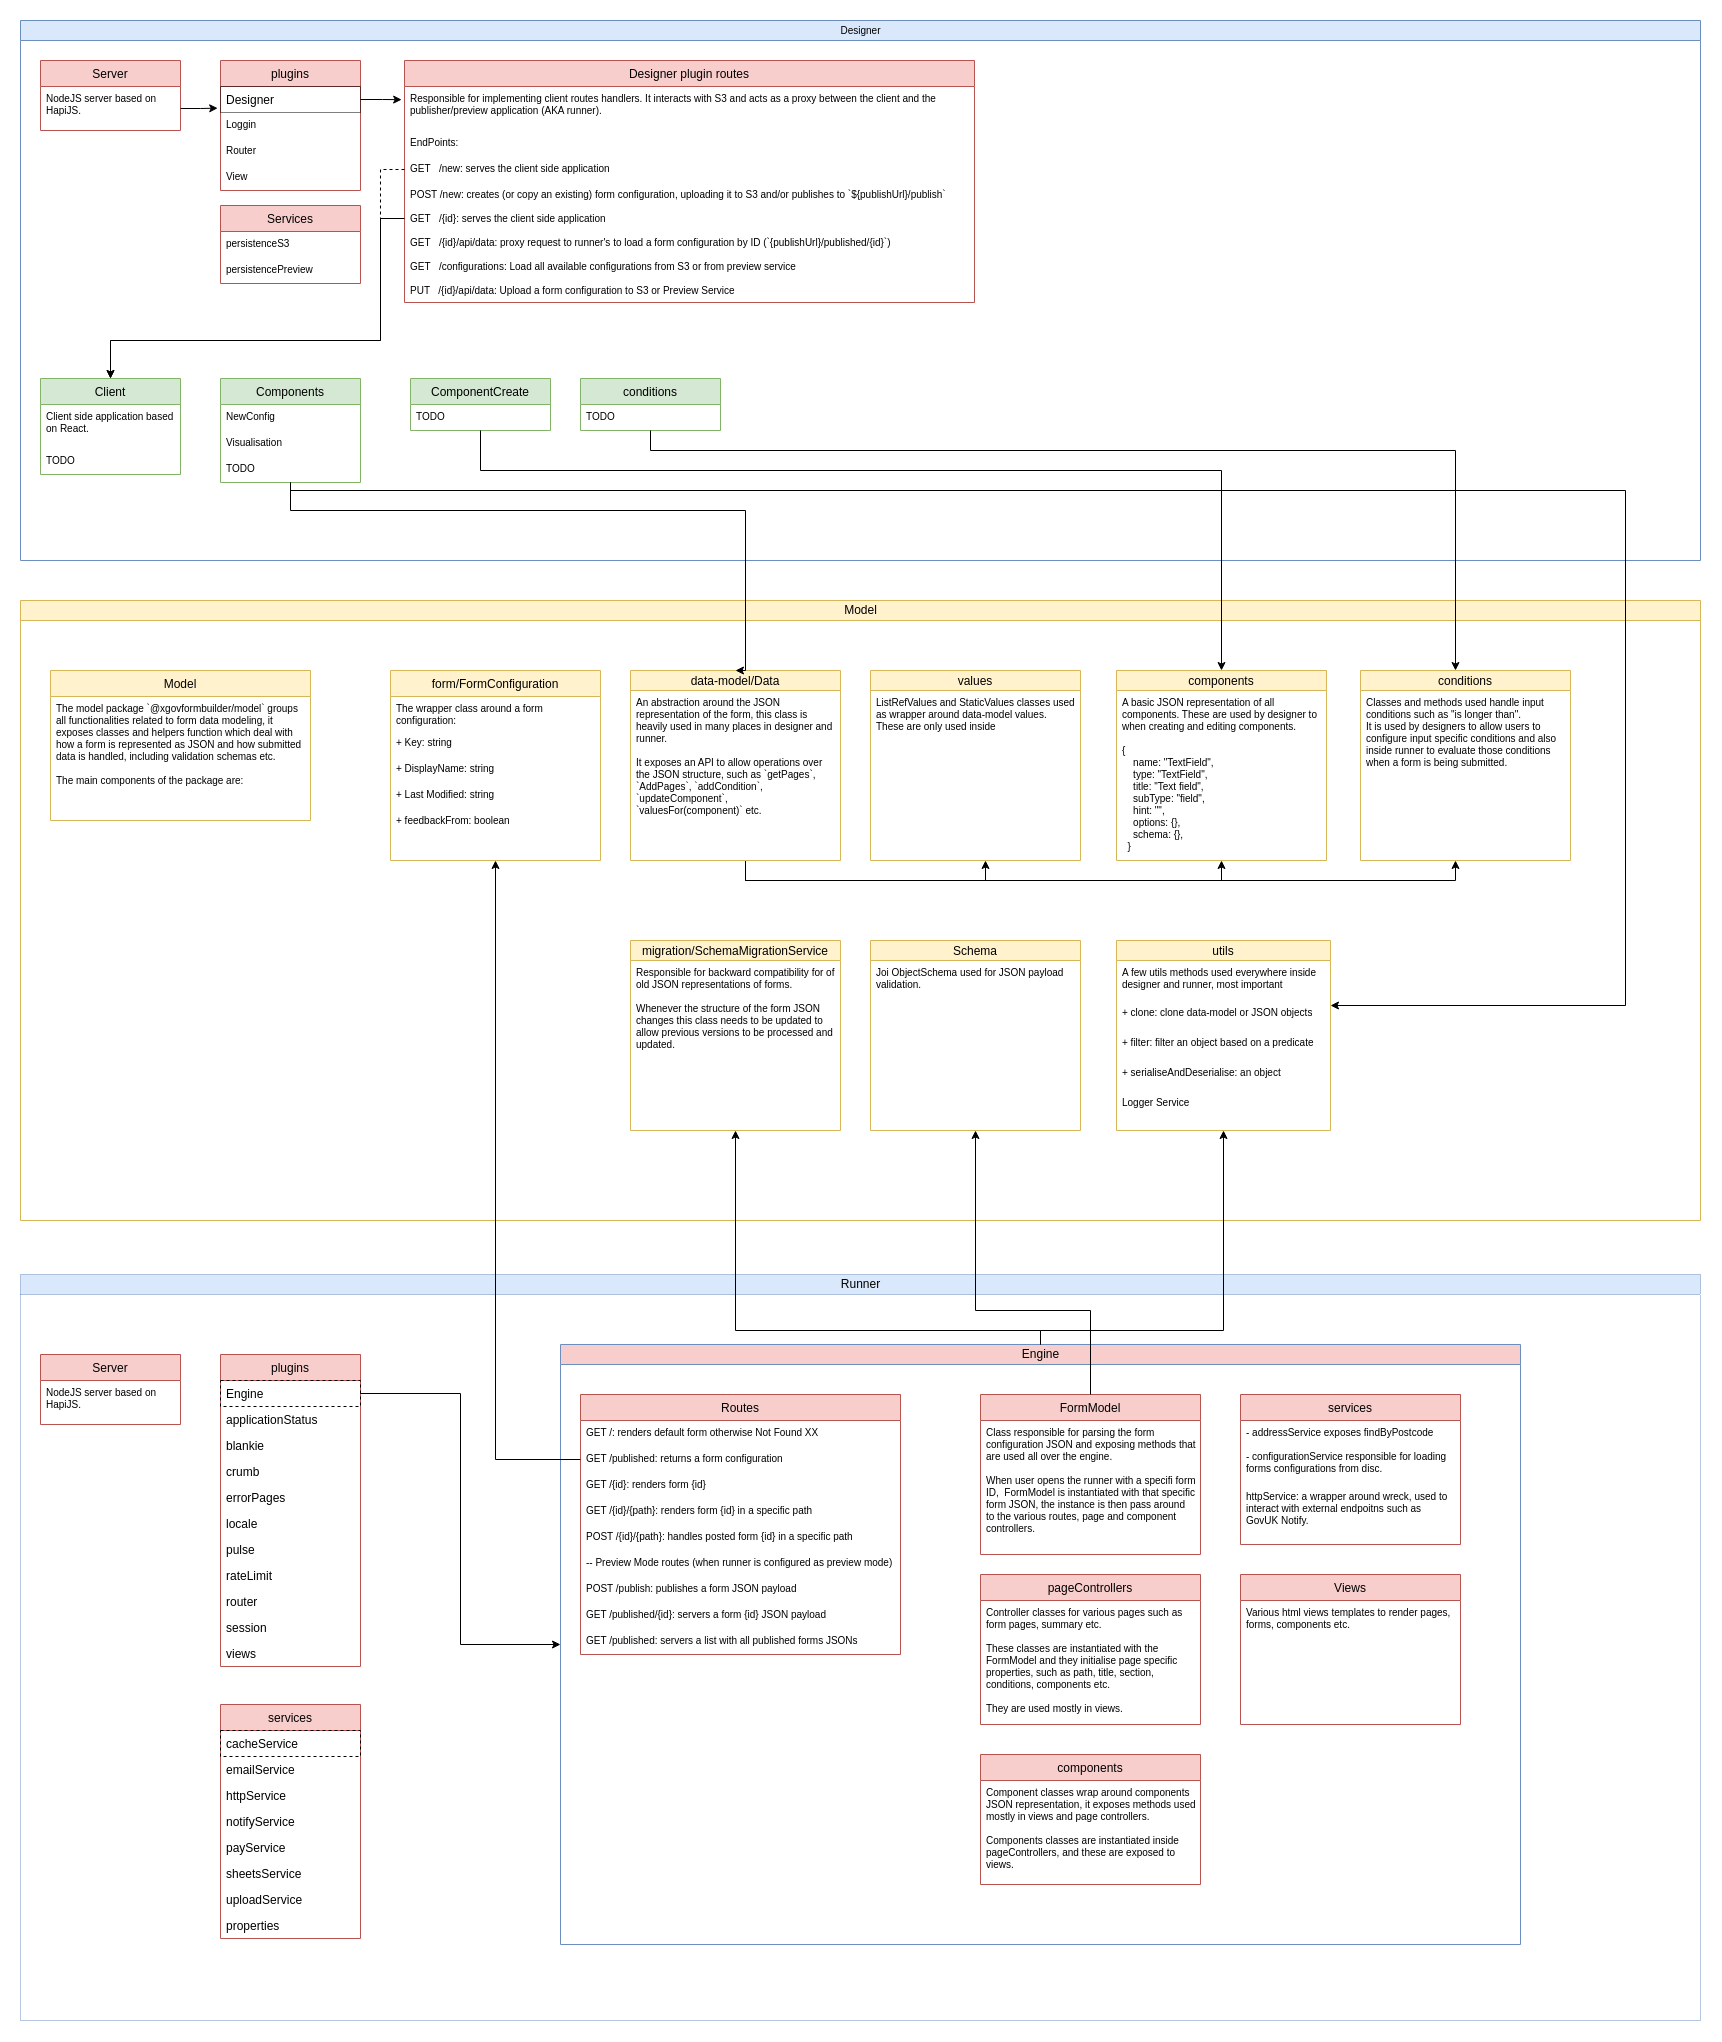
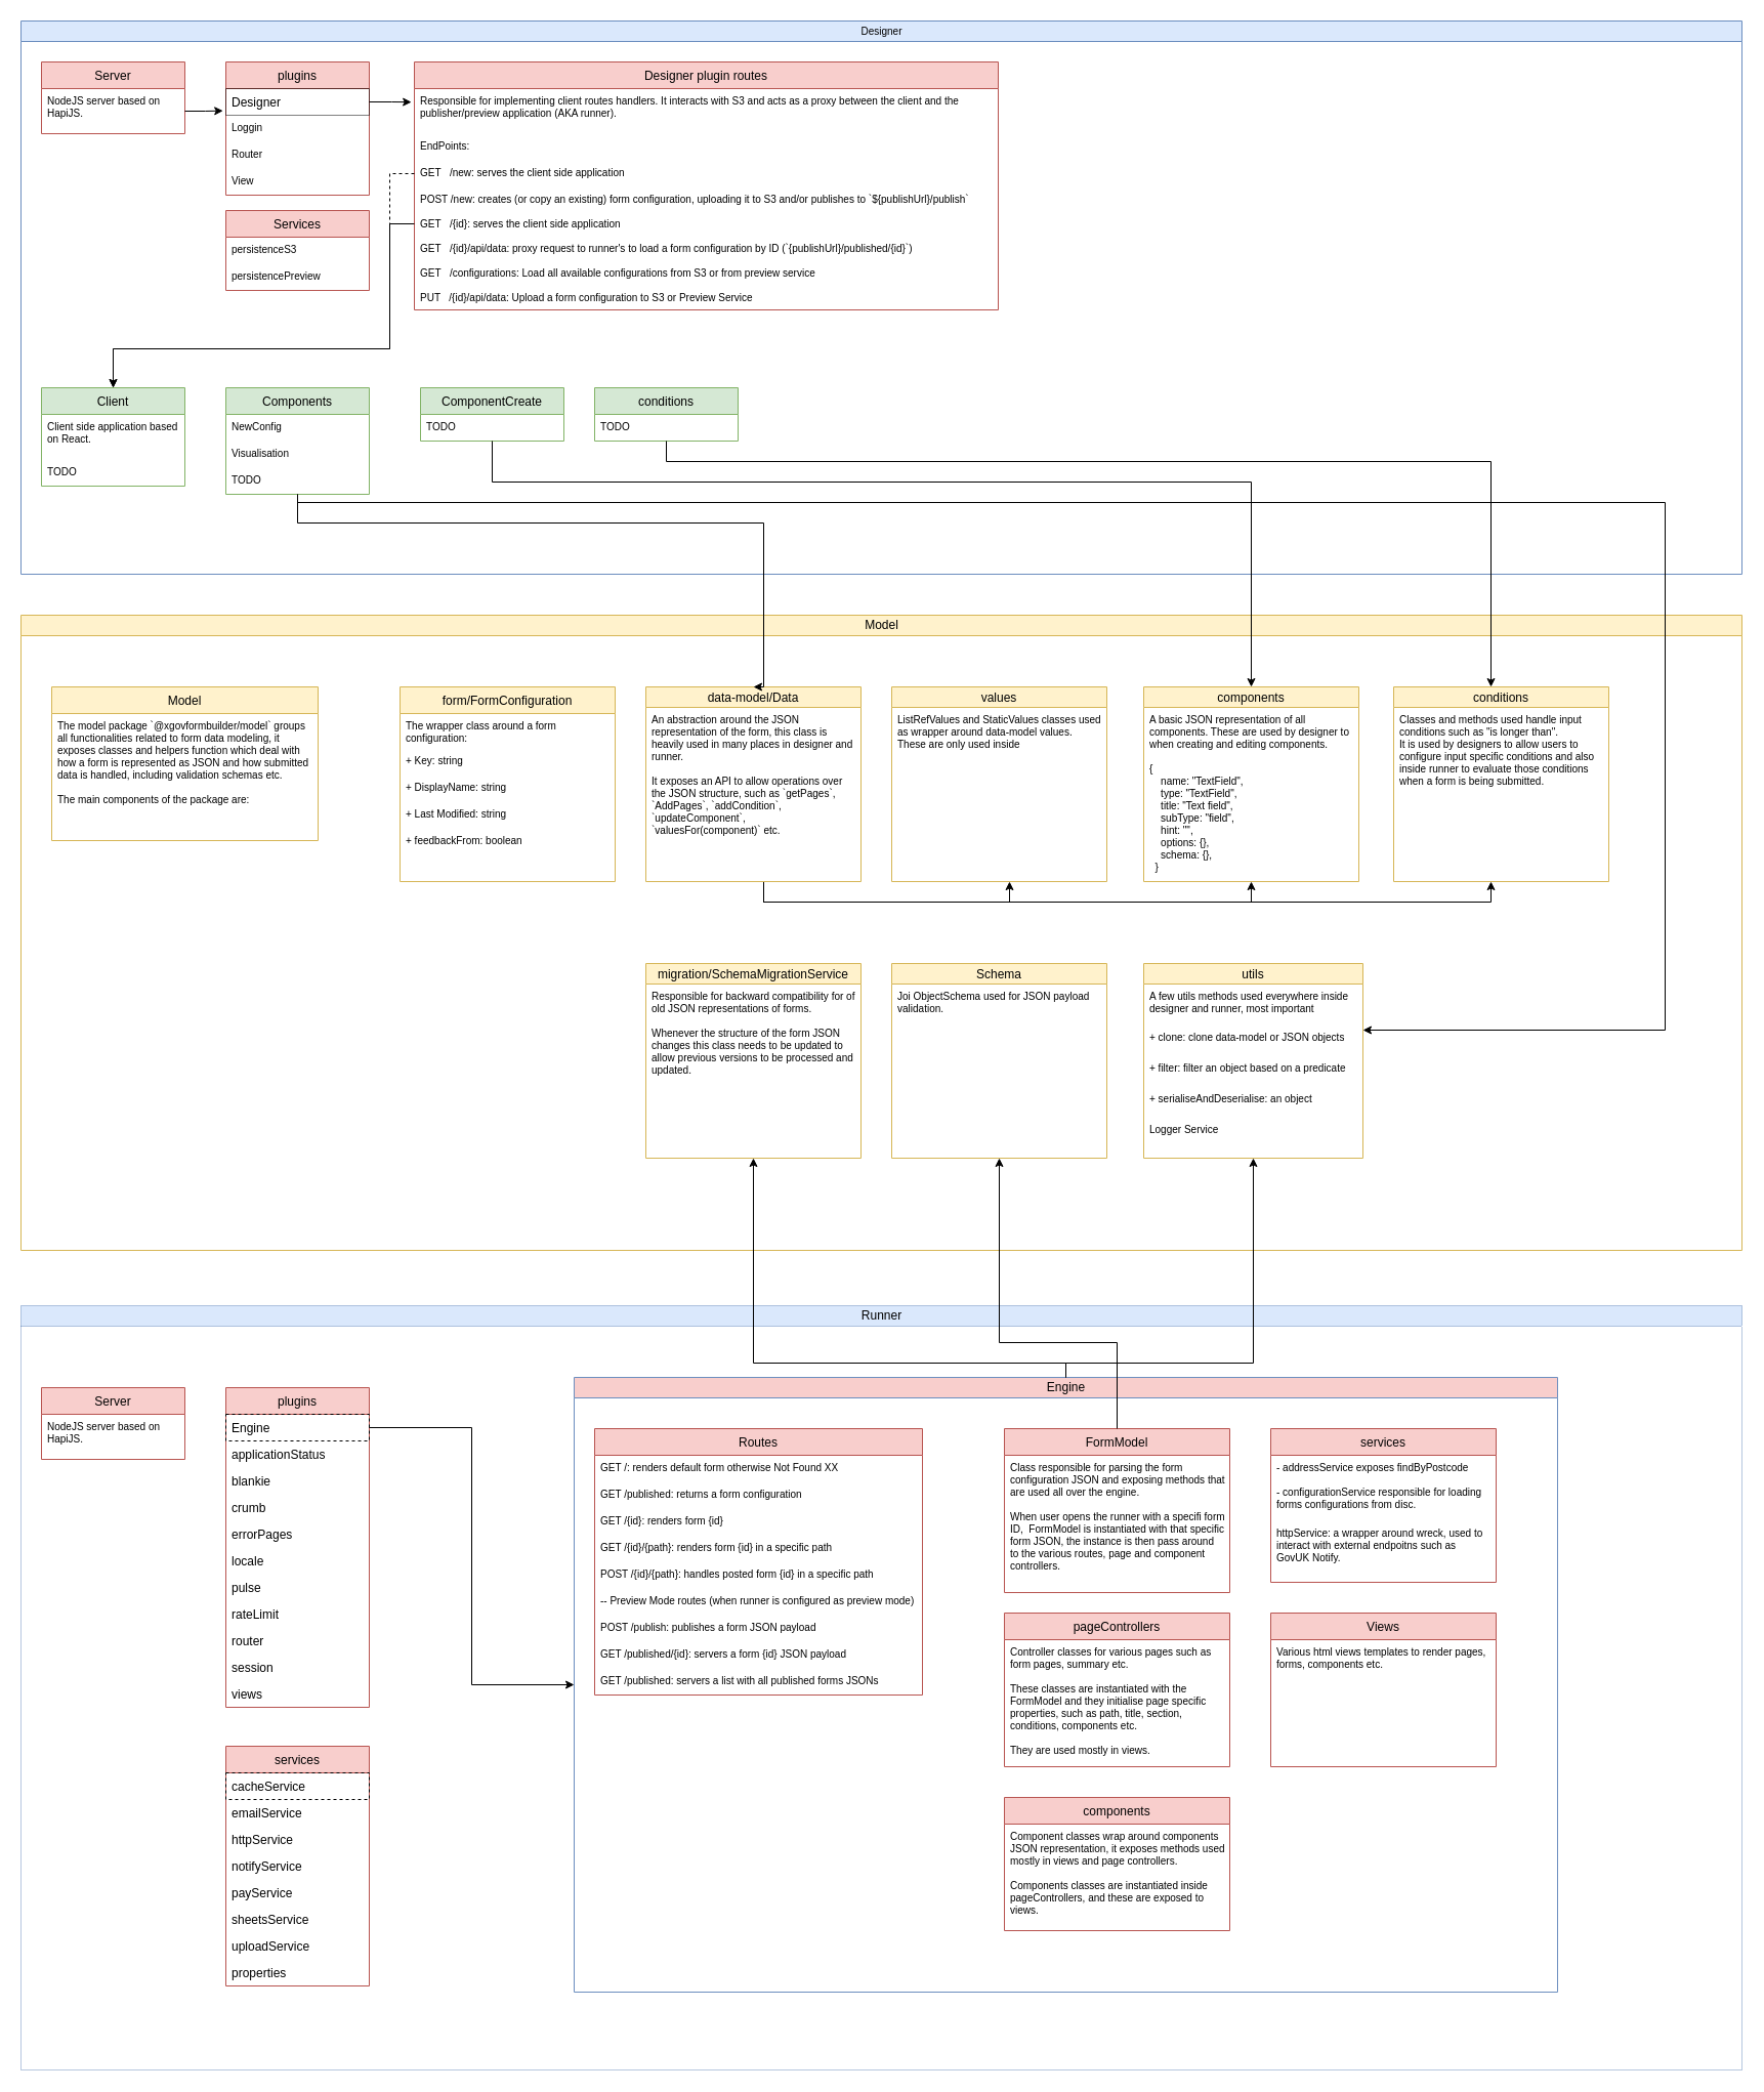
- <mxCell id="119" style="edgeStyle=orthogonalEdgeStyle;rounded=0;orthogonalLoop=1;jettySize=auto;html=1;fontSize=10;" edge="1" parent="1" source="55" target="88"><mxGeometry relative="1" as="geometry"><Array as="points"><mxPoint x="495" y="1459" /></Array></mxGeometry></mxCell>
